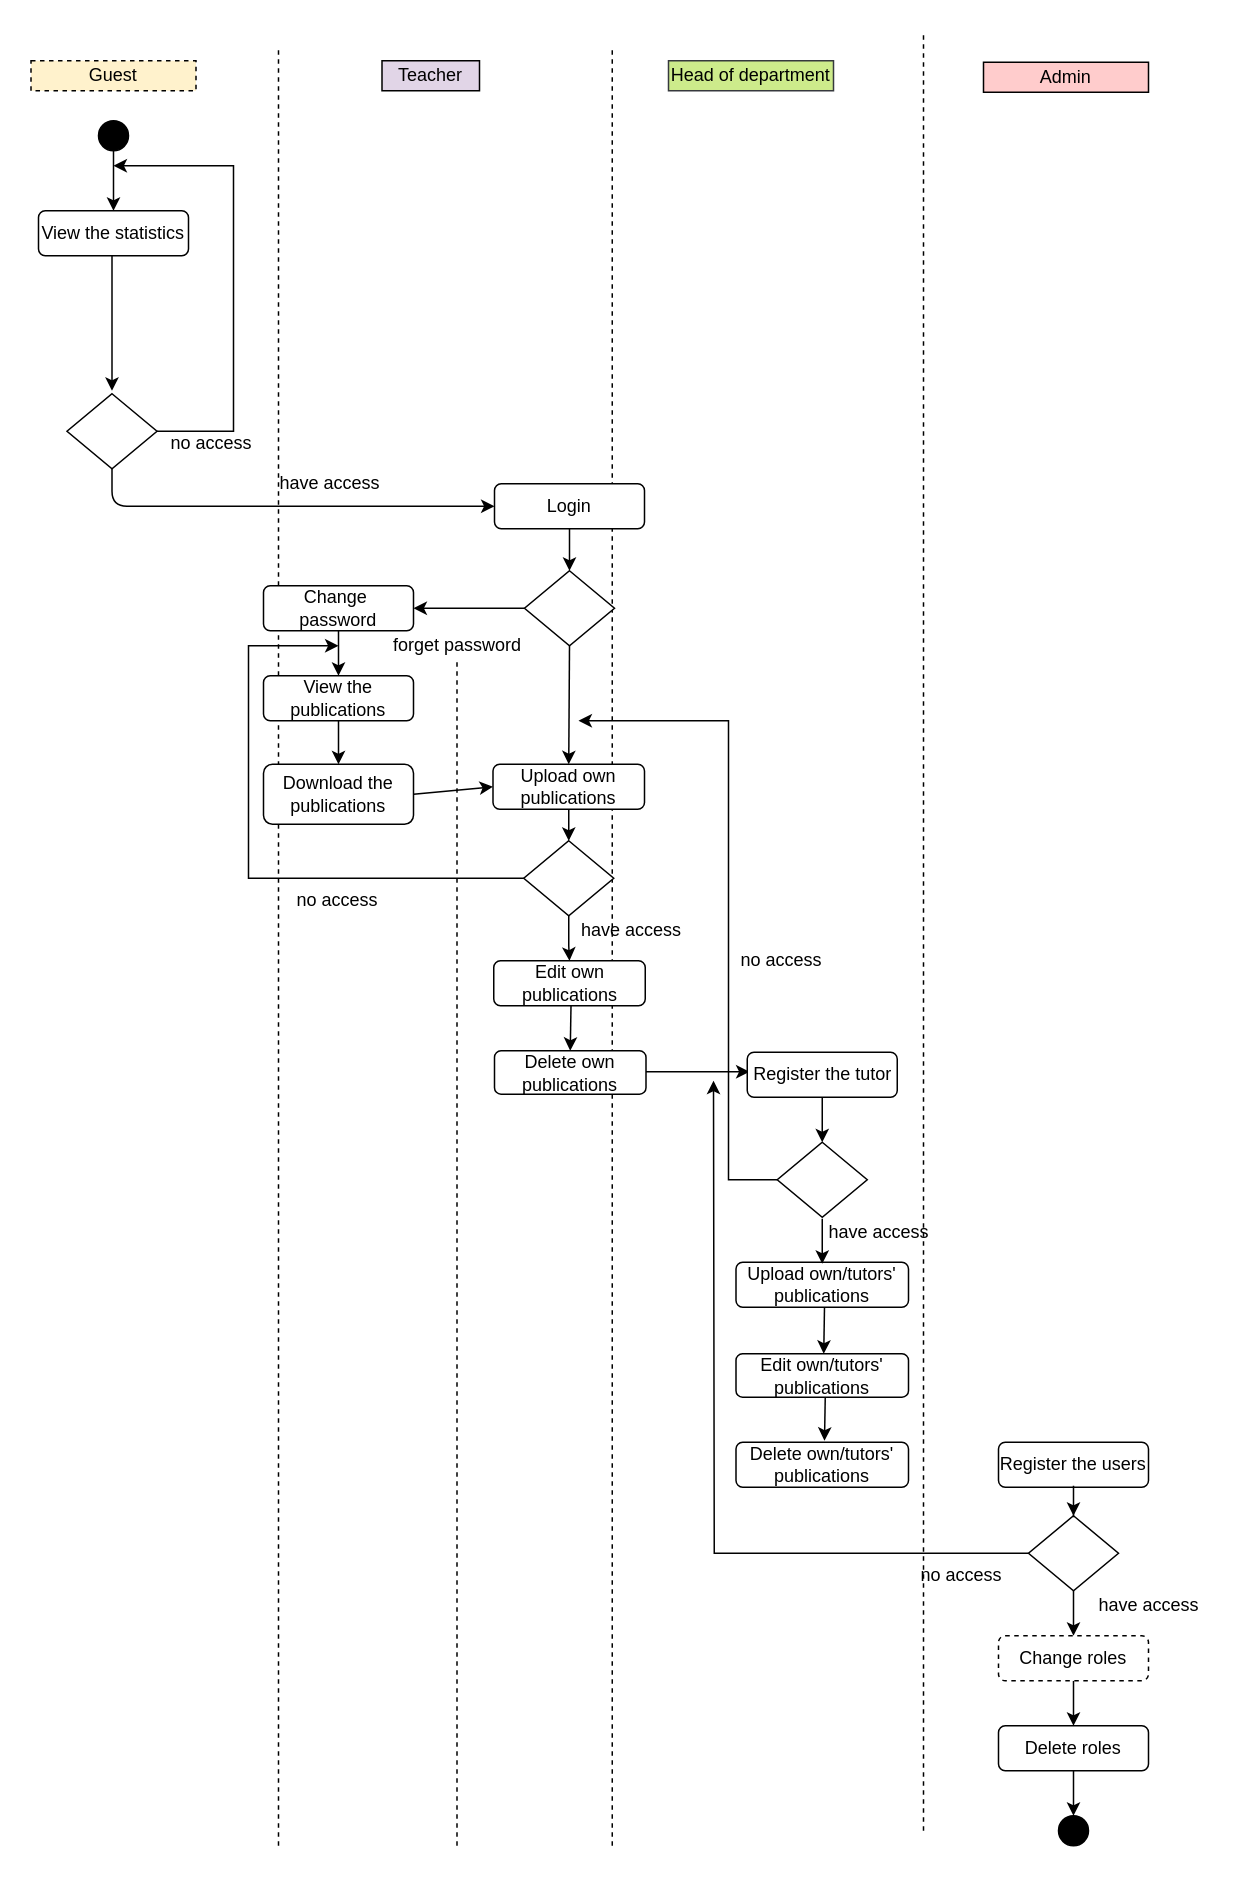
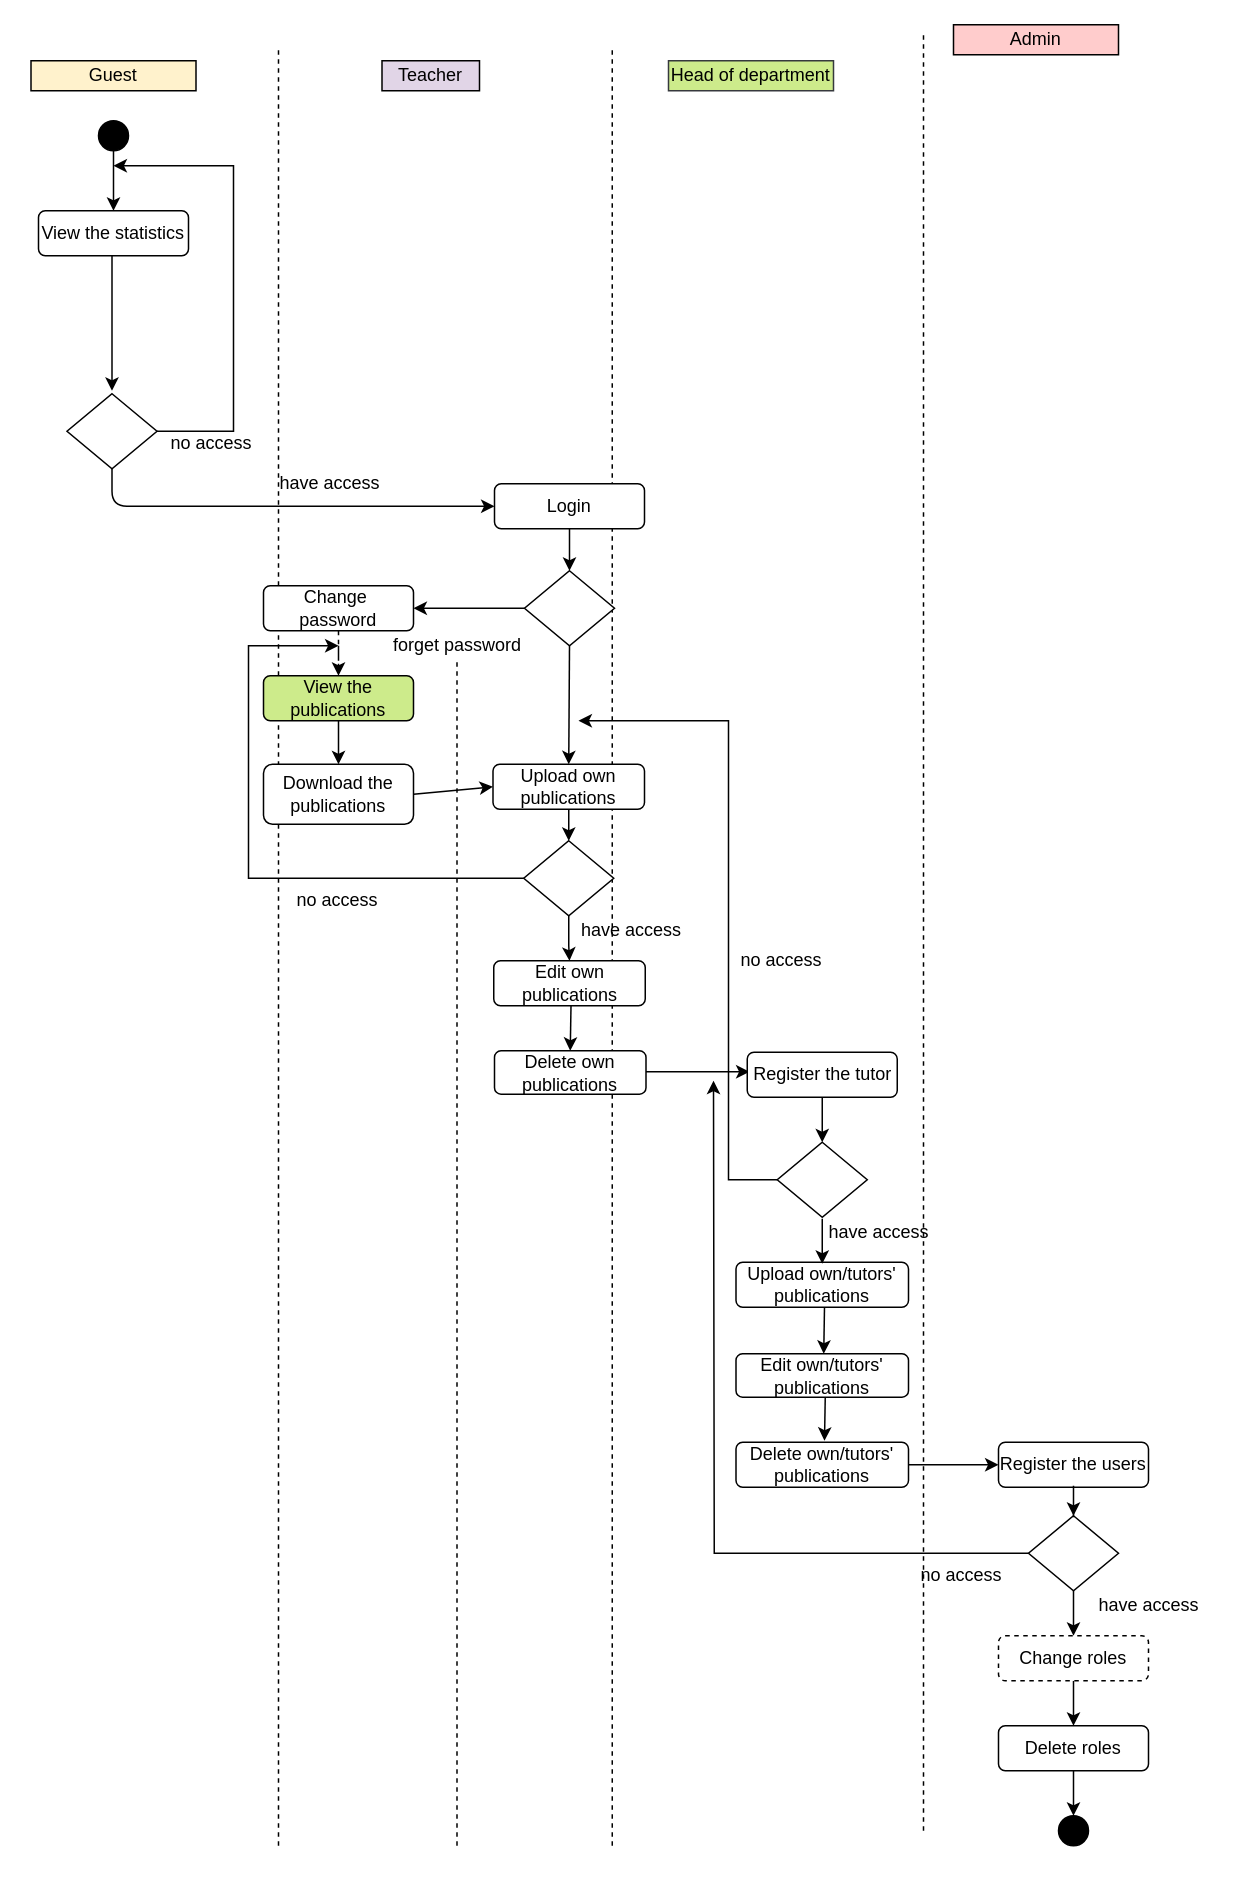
- <mxCell id="37" value="Guest" style="rounded=0;whiteSpace=wrap;html=1;fillColor=#fff2cc;strokeColor=#000000;dashed=1;" parent="1" vertex="1"><mxGeometry x="20" y="40" width="110" height="20" as="geometry" /></mxCell>
+ <mxCell id="37" value="Guest" style="rounded=0;whiteSpace=wrap;html=1;fillColor=#fff2cc;strokeColor=#000000;" parent="1" vertex="1"><mxGeometry x="20" y="40" width="110" height="20" as="geometry" /></mxCell>
- <mxCell id="40" value="Admin" style="rounded=0;whiteSpace=wrap;html=1;fillColor=#ffcccc;strokeColor=#000000;gradientColor=none;" parent="1" vertex="1"><mxGeometry x="655" y="41" width="110" height="20" as="geometry" /></mxCell>
+ <mxCell id="40" value="Admin" style="rounded=0;whiteSpace=wrap;html=1;fillColor=#ffcccc;strokeColor=#000000;gradientColor=none;" parent="1" vertex="1"><mxGeometry x="635" y="16" width="110" height="20" as="geometry" /></mxCell>
- <mxCell id="17" value="" style="edgeStyle=orthogonalEdgeStyle;rounded=0;orthogonalLoop=1;jettySize=auto;html=1;entryX=0.5;entryY=0;entryDx=0;entryDy=0;" parent="1" source="18" target="44" edge="1"><mxGeometry relative="1" as="geometry"><mxPoint x="225" y="460" as="targetPoint" /></mxGeometry></mxCell>
+ <mxCell id="17" value="" style="edgeStyle=orthogonalEdgeStyle;rounded=0;orthogonalLoop=1;jettySize=auto;html=1;entryX=0.5;entryY=0;entryDx=0;entryDy=0;dashed=1;" parent="1" source="18" target="44" edge="1"><mxGeometry relative="1" as="geometry"><mxPoint x="225" y="460" as="targetPoint" /></mxGeometry></mxCell>
- <mxCell id="44" value="View the publications" style="rounded=1;whiteSpace=wrap;html=1;" parent="1" vertex="1"><mxGeometry x="175" y="450" width="100" height="30" as="geometry" /></mxCell>
+ <mxCell id="44" value="View the publications" style="rounded=1;whiteSpace=wrap;html=1;fillColor=#cdeb8b;" parent="1" vertex="1"><mxGeometry x="175" y="450" width="100" height="30" as="geometry" /></mxCell>
+ <mxCell id="33" value="" style="endArrow=classic;html=1;exitX=1;exitY=0.5;exitDx=0;exitDy=0;entryX=0;entryY=0.5;entryDx=0;entryDy=0;" parent="1" source="51" target="29" edge="1"><mxGeometry width="50" height="50" relative="1" as="geometry"><mxPoint x="444" y="595" as="sourcePoint" /><mxPoint x="694" y="585" as="targetPoint" /></mxGeometry></mxCell>
